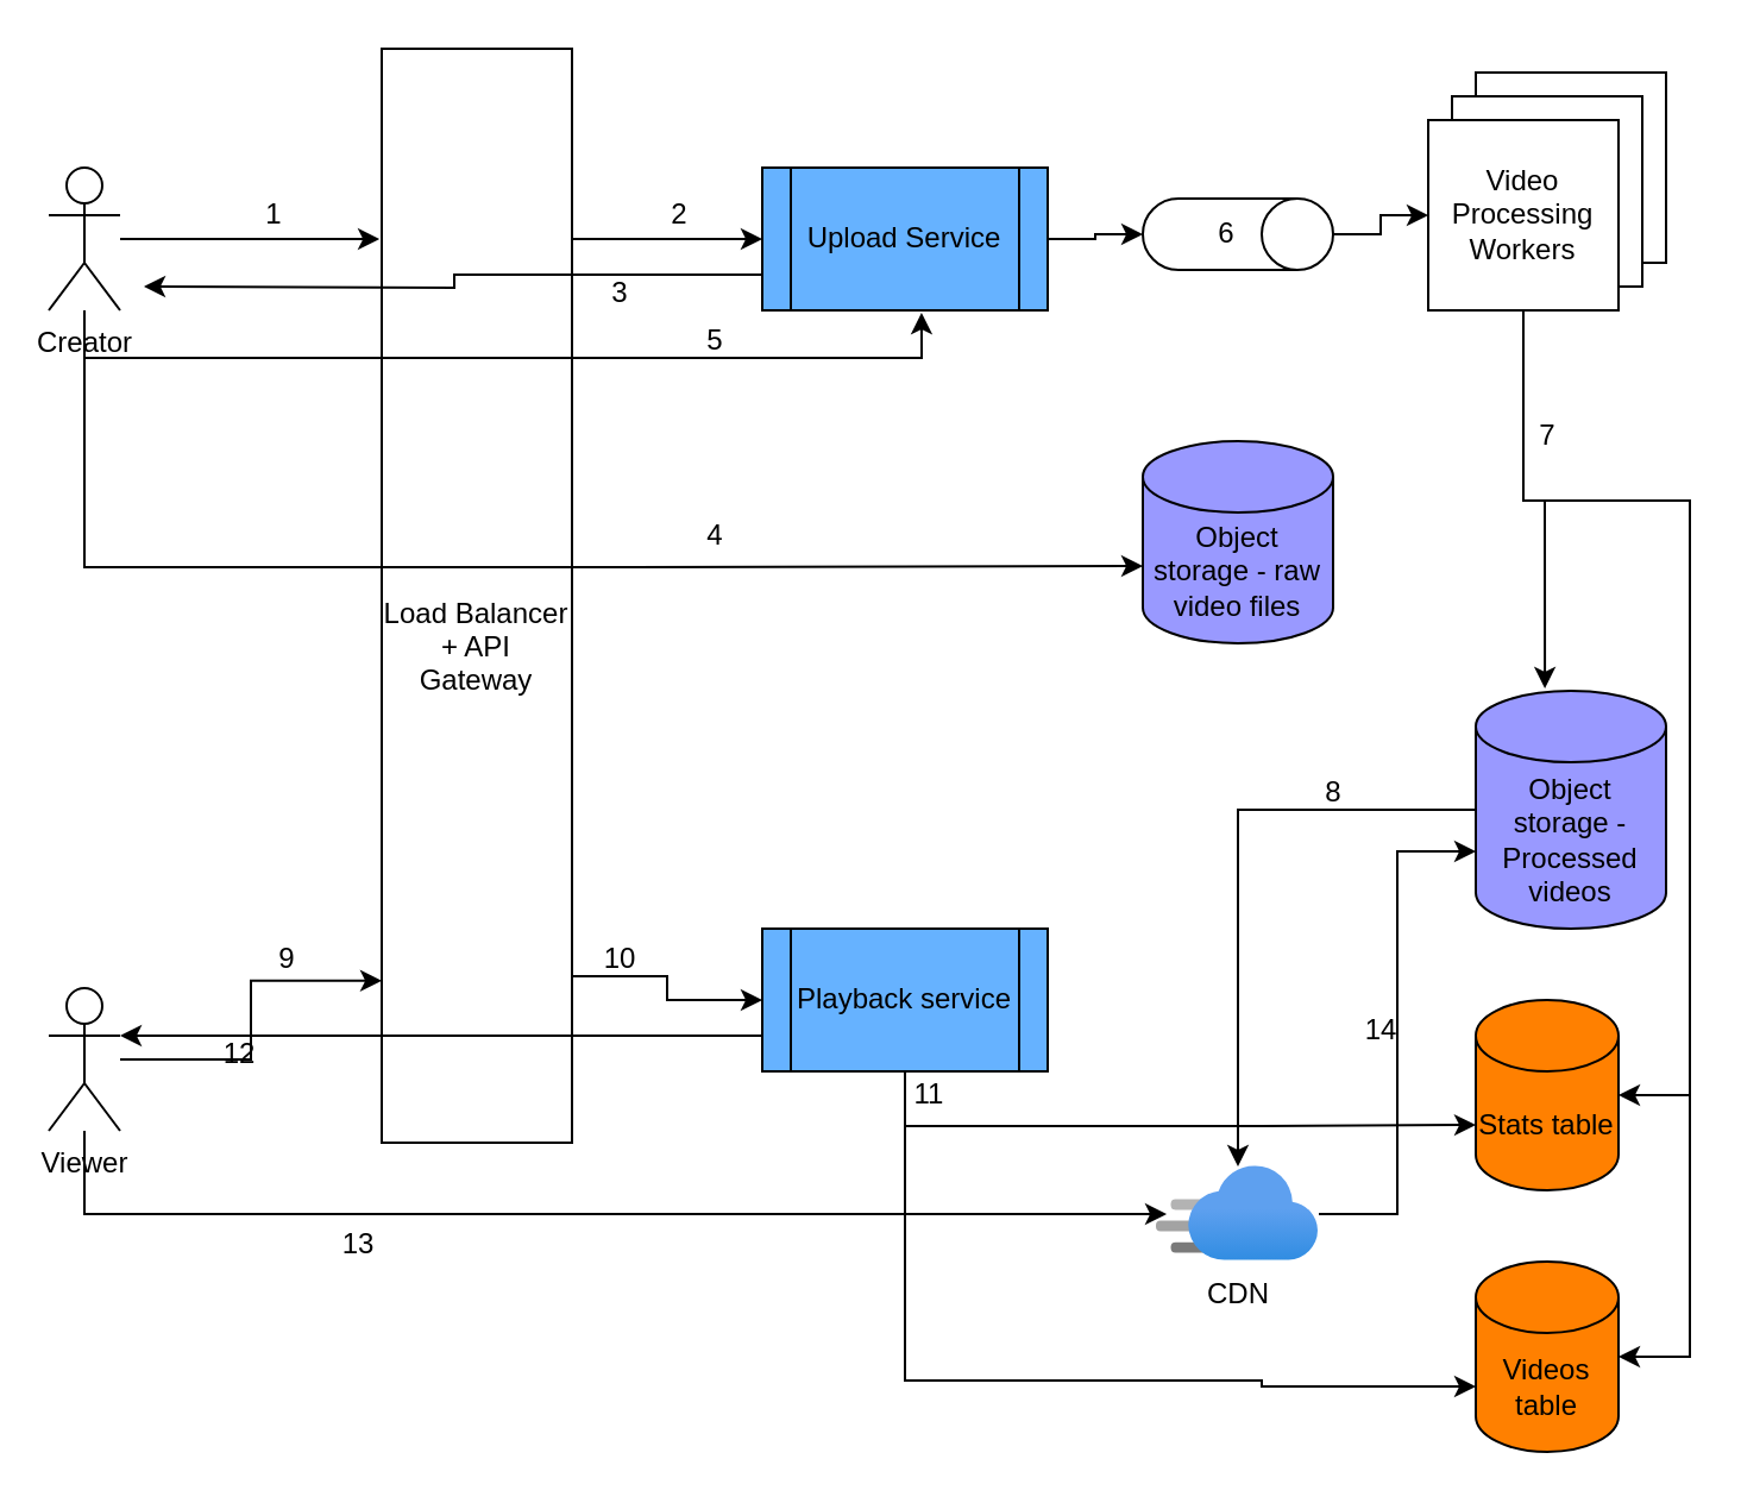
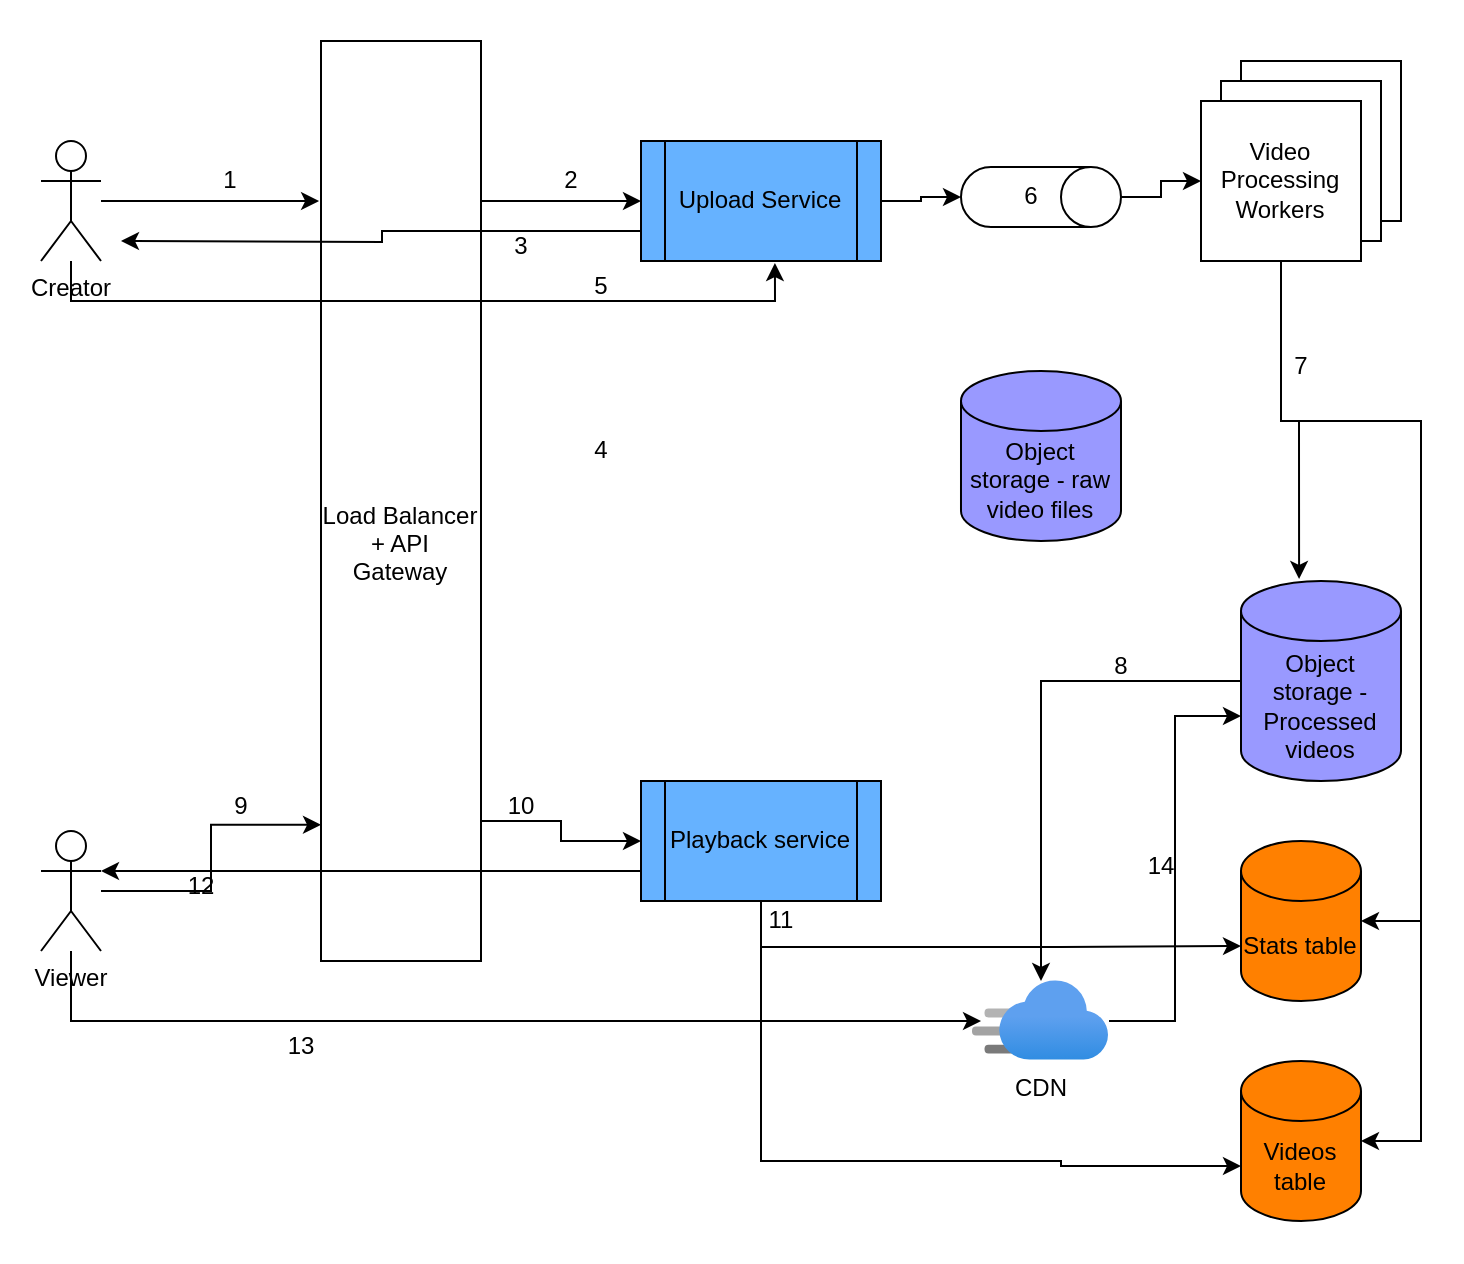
- <mxCell id="20" style="edgeStyle=orthogonalEdgeStyle;rounded=0;orthogonalLoop=1;jettySize=auto;html=1;entryX=0;entryY=0;entryDx=0;entryDy=52.5;entryPerimeter=0;" edge="1" parent="1" source="4" target="13"><mxGeometry relative="1" as="geometry"><Array as="points"><mxPoint x="35" y="238" /><mxPoint x="265" y="238" /></Array></mxGeometry></mxCell>
